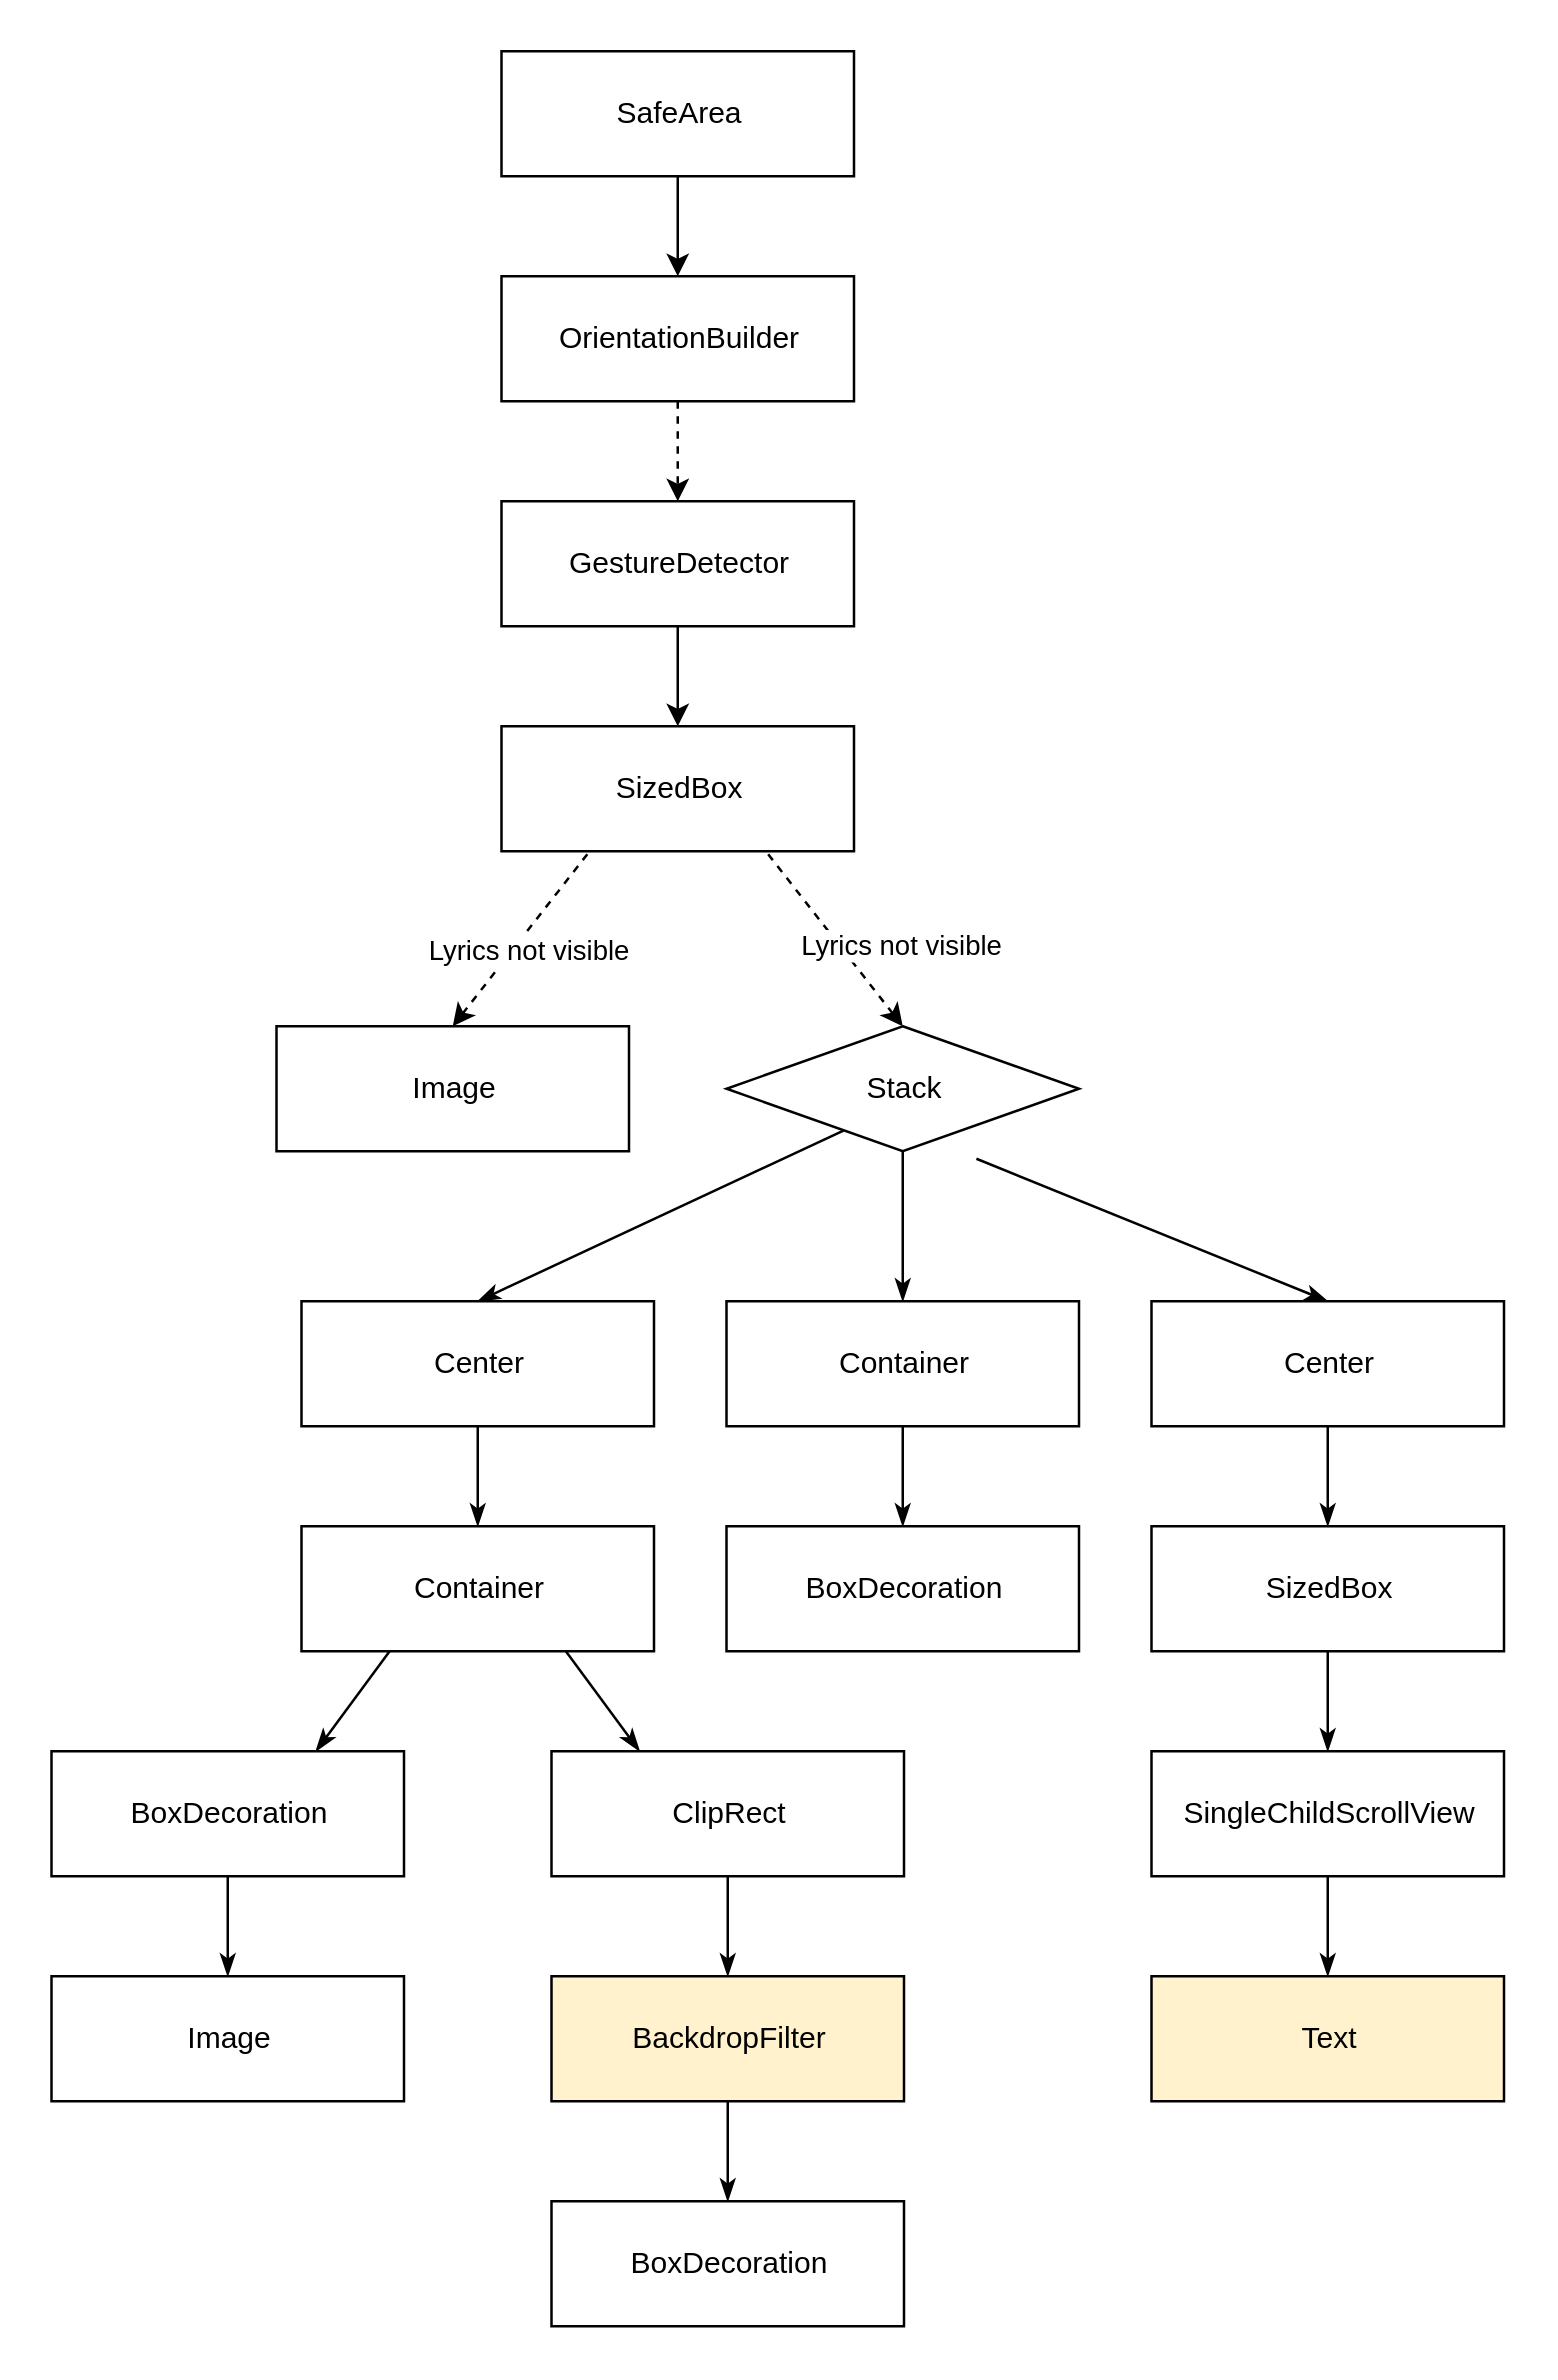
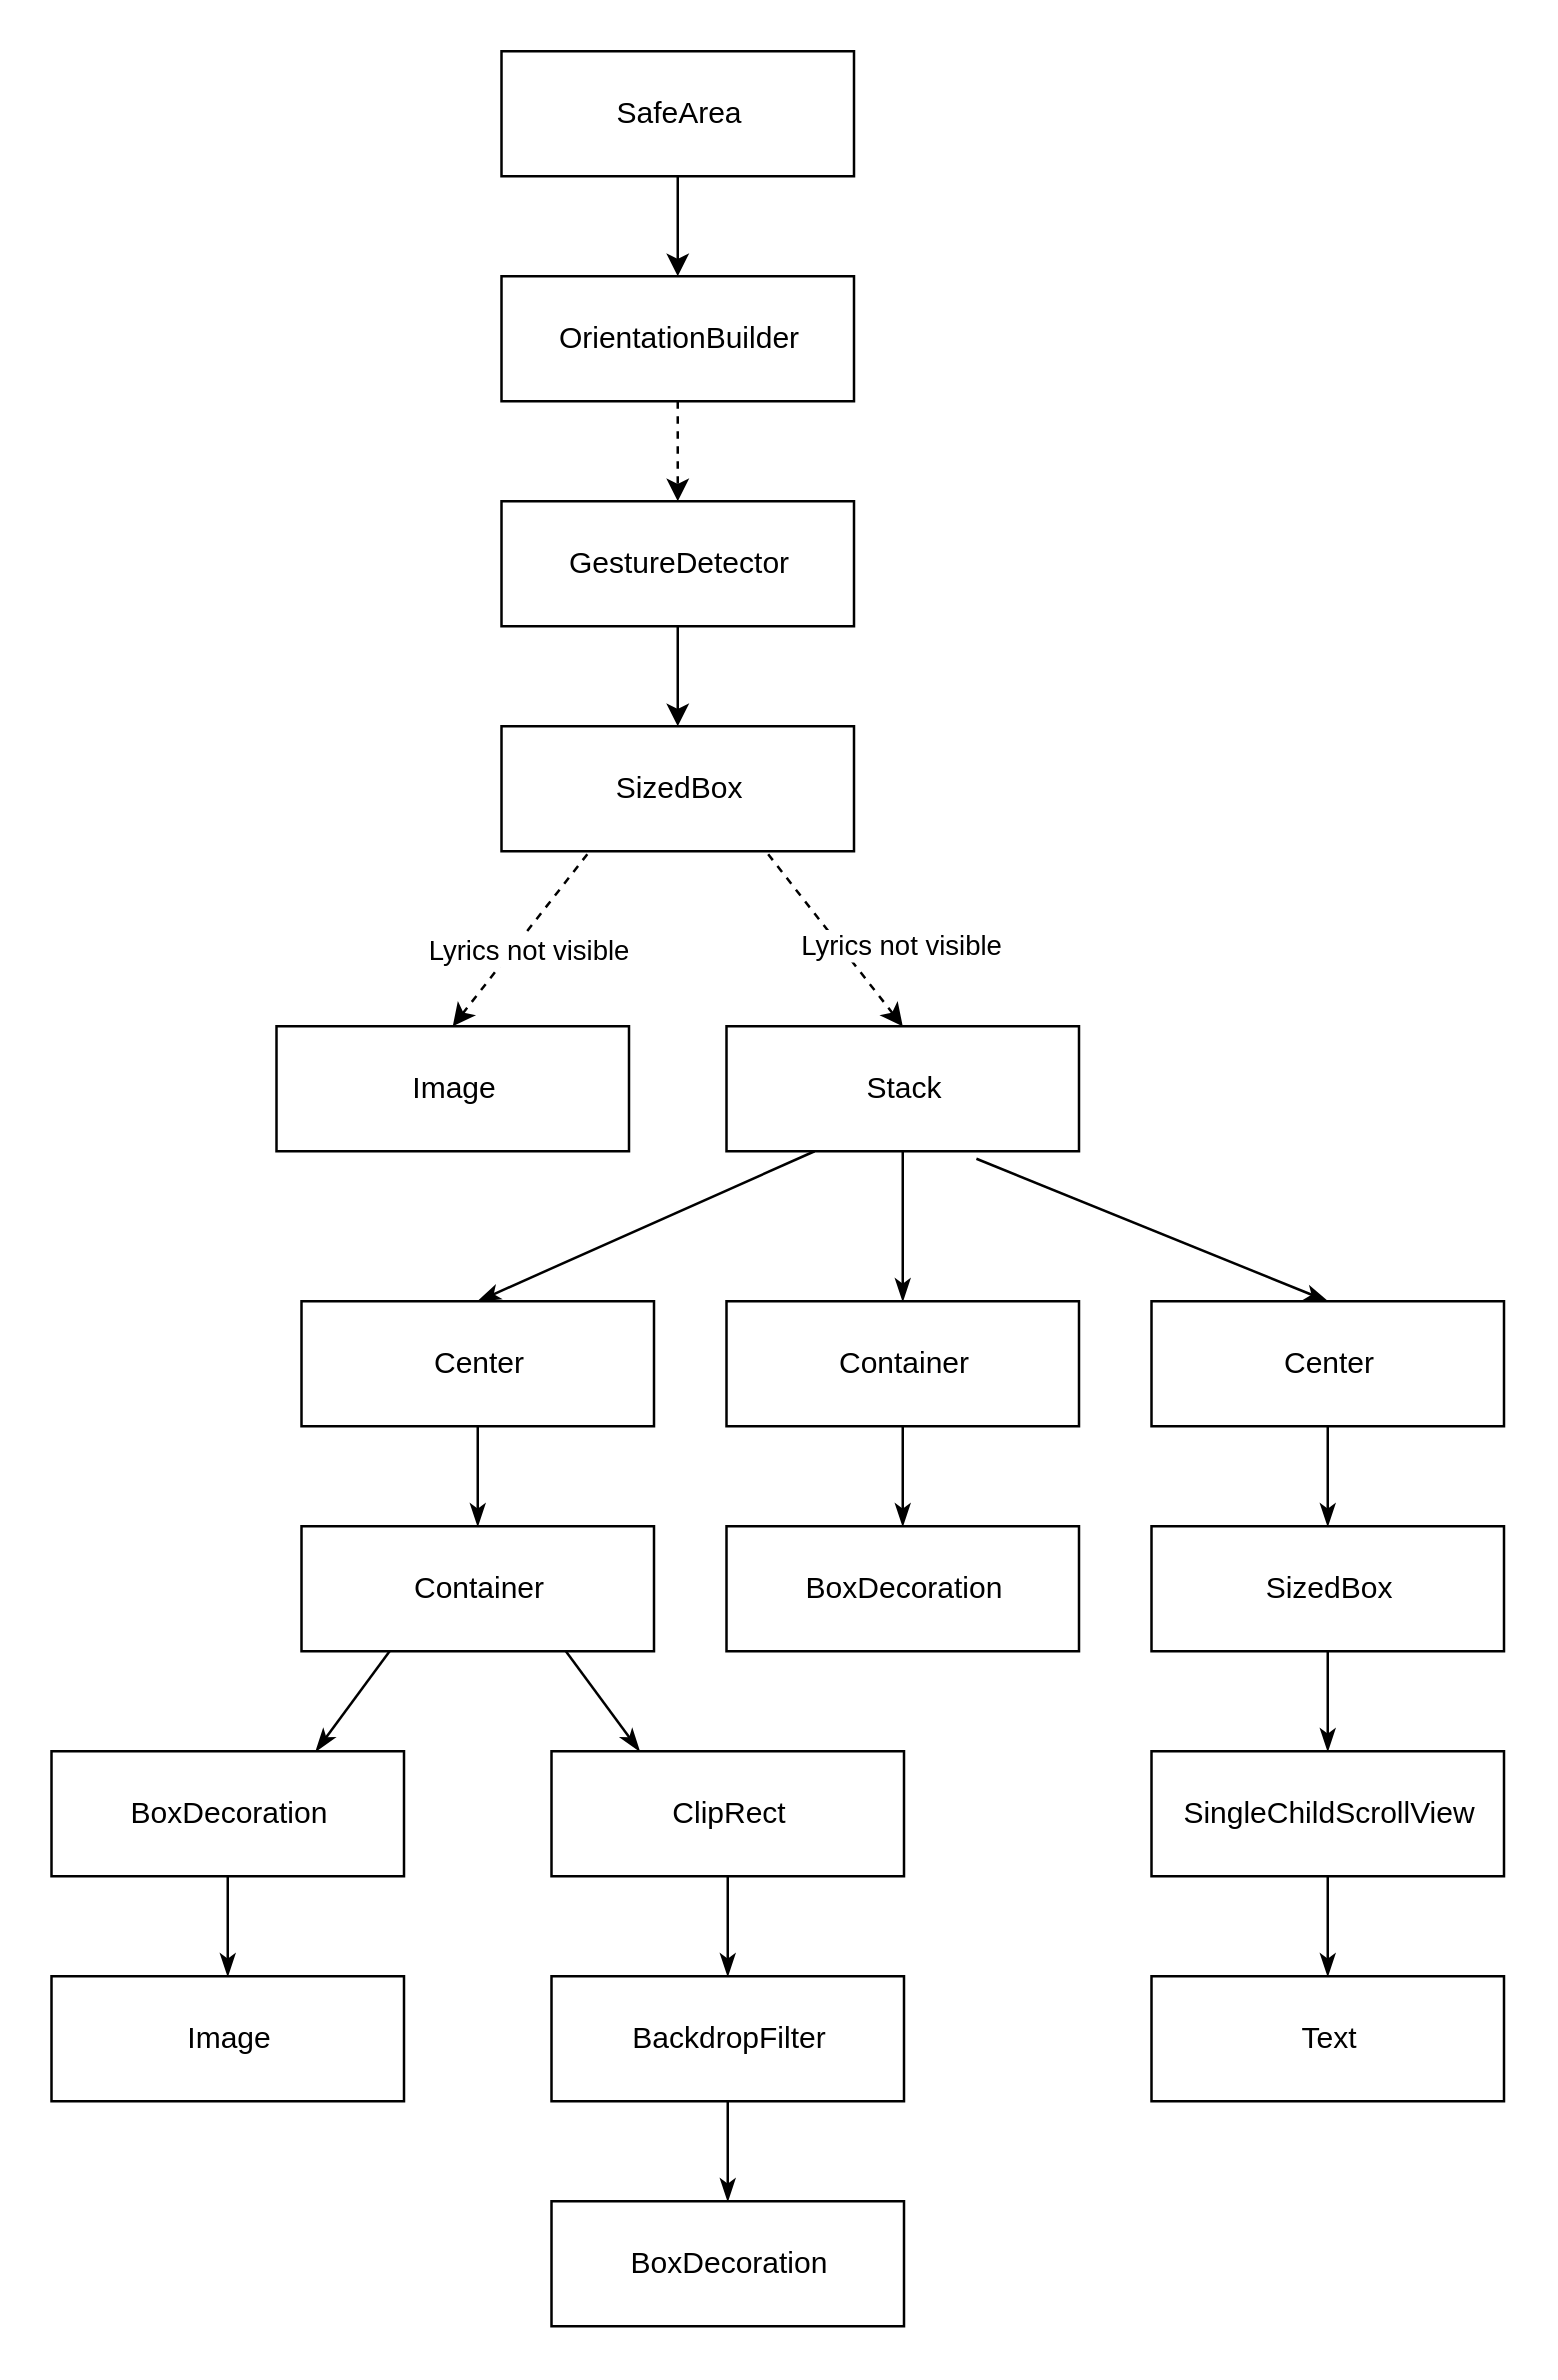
- <mxCell id="19" value="Stack" style="rhombus;html=1;" vertex="1" parent="1"><mxGeometry x="290" y="410" width="141" height="50" as="geometry" /></mxCell>
+ <mxCell id="19" value="Stack" style="html=1;" vertex="1" parent="1"><mxGeometry x="290" y="410" width="141" height="50" as="geometry" /></mxCell>
- <mxCell id="39" value="BackdropFilter" style="html=1;fillColor=#fff2cc;" vertex="1" parent="1"><mxGeometry x="220" y="790" width="141" height="50" as="geometry" /></mxCell>
+ <mxCell id="39" value="BackdropFilter" style="html=1;" vertex="1" parent="1"><mxGeometry x="220" y="790" width="141" height="50" as="geometry" /></mxCell>
- <mxCell id="32" value="Text" style="html=1;fillColor=#fff2cc;" vertex="1" parent="1"><mxGeometry x="460" y="790" width="141" height="50" as="geometry" /></mxCell>
+ <mxCell id="32" value="Text" style="html=1;" vertex="1" parent="1"><mxGeometry x="460" y="790" width="141" height="50" as="geometry" /></mxCell>
